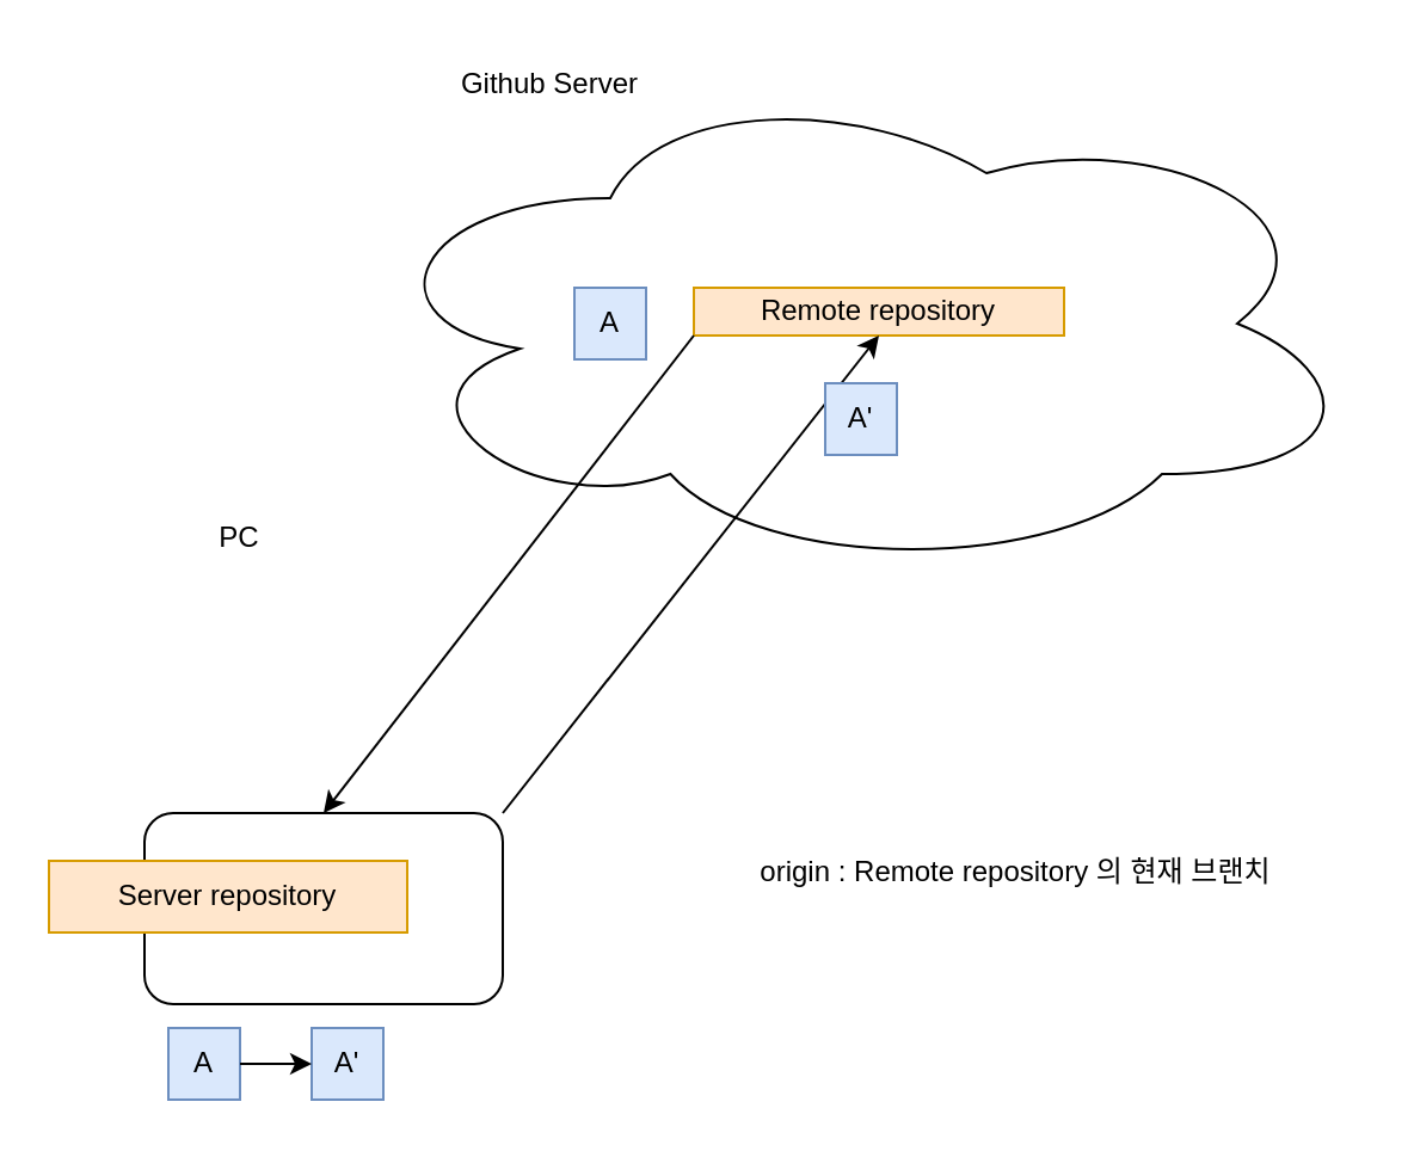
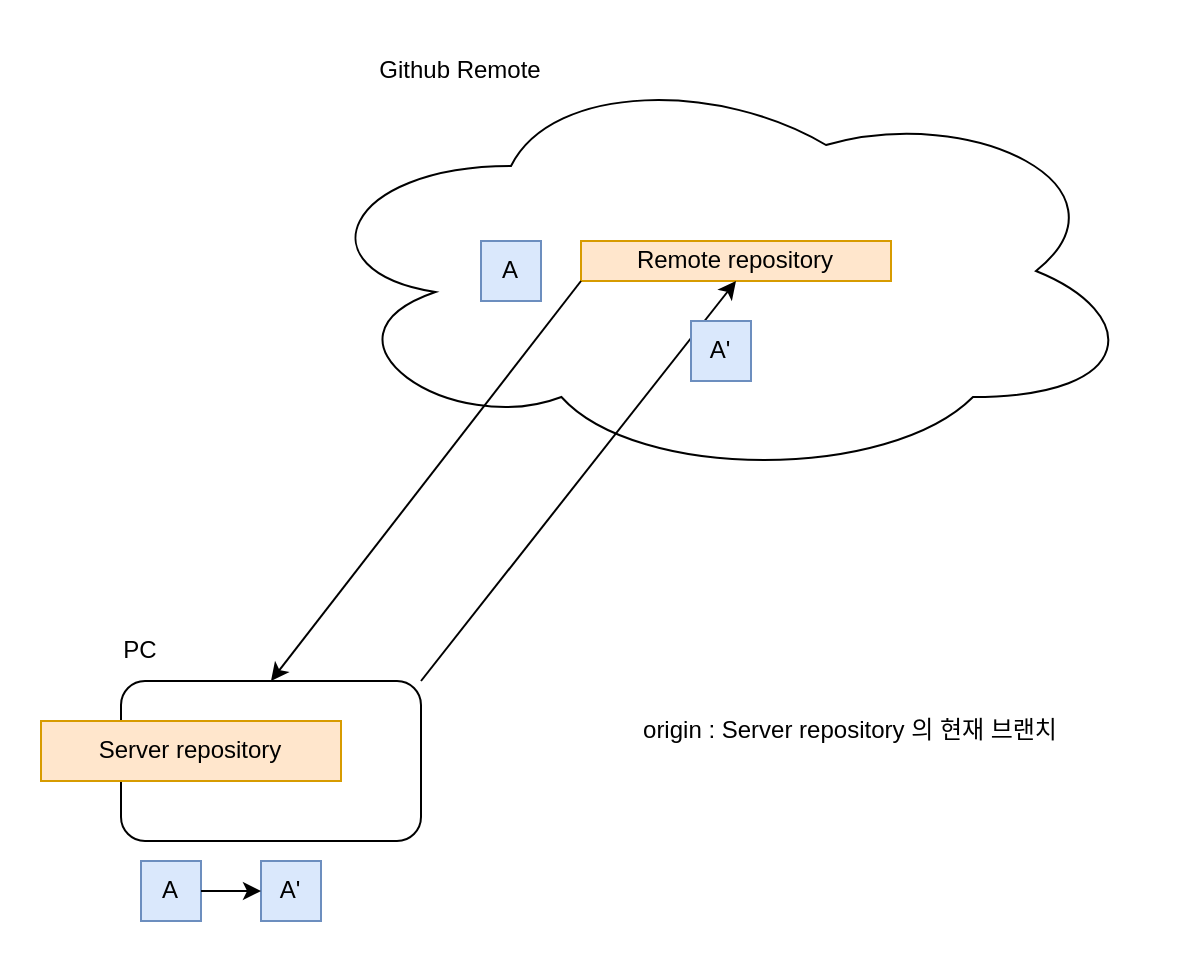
- <mxCell id="3" value="Github Server" style="text;html=1;strokeColor=none;fillColor=none;align=center;verticalAlign=middle;whiteSpace=wrap;rounded=0;" vertex="1" parent="1"><mxGeometry x="170" y="20" width="120" height="30" as="geometry" /></mxCell>
+ <mxCell id="3" value="Github Remote" style="text;html=1;strokeColor=none;fillColor=none;align=center;verticalAlign=middle;whiteSpace=wrap;rounded=0;" vertex="1" parent="1"><mxGeometry x="170" y="20" width="120" height="30" as="geometry" /></mxCell>
- <mxCell id="6" value="PC" style="text;html=1;strokeColor=none;fillColor=none;align=center;verticalAlign=middle;whiteSpace=wrap;rounded=0;" vertex="1" parent="1"><mxGeometry x="70" y="210" width="60" height="30" as="geometry" /></mxCell>
+ <mxCell id="6" value="PC" style="text;html=1;strokeColor=none;fillColor=none;align=center;verticalAlign=middle;whiteSpace=wrap;rounded=0;" vertex="1" parent="1"><mxGeometry x="40" y="310" width="60" height="30" as="geometry" /></mxCell>
- <mxCell id="15" value="origin : Remote repository 의 현재 브랜치" style="text;html=1;strokeColor=none;fillColor=none;align=center;verticalAlign=middle;whiteSpace=wrap;rounded=0;" vertex="1" parent="1"><mxGeometry x="290" y="350" width="270" height="30" as="geometry" /></mxCell>
+ <mxCell id="15" value="origin : Server repository 의 현재 브랜치" style="text;html=1;strokeColor=none;fillColor=none;align=center;verticalAlign=middle;whiteSpace=wrap;rounded=0;" vertex="1" parent="1"><mxGeometry x="290" y="350" width="270" height="30" as="geometry" /></mxCell>
